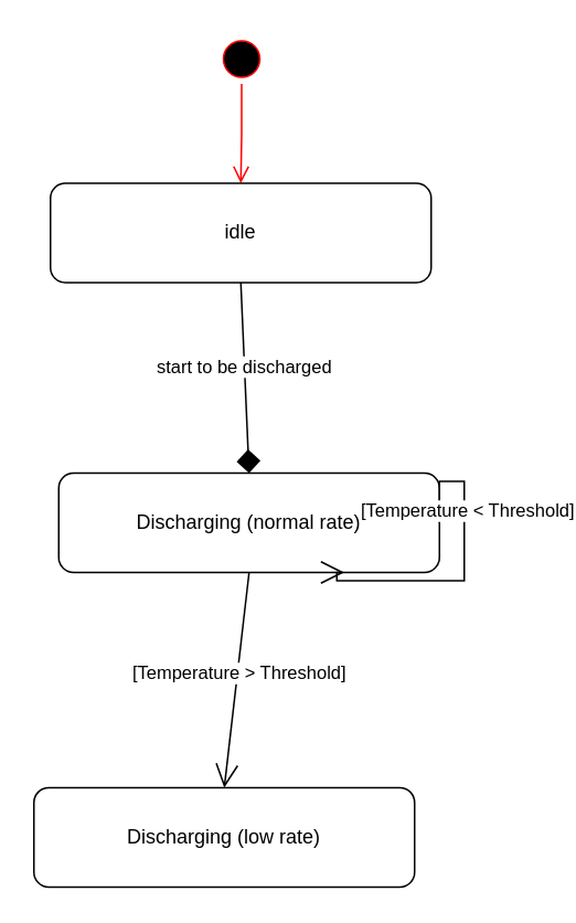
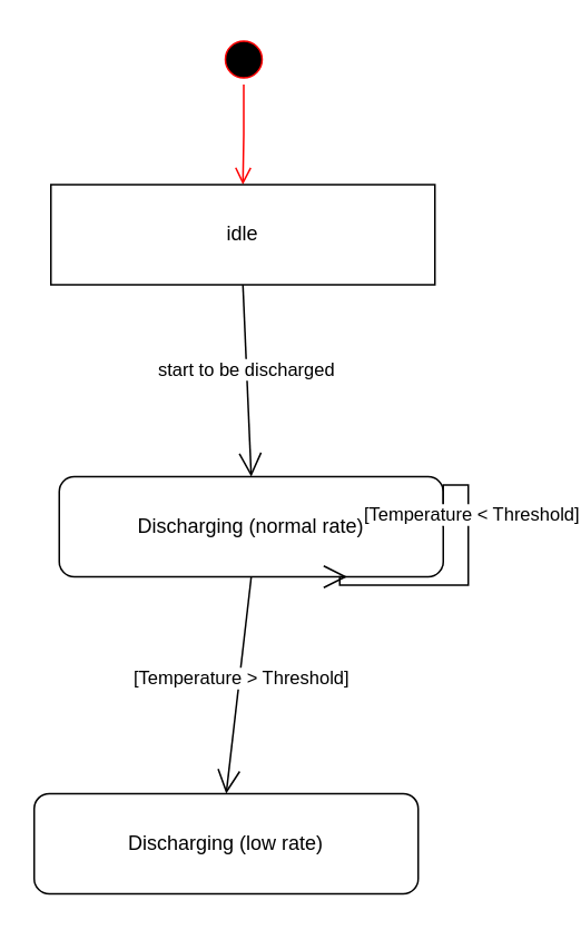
- <mxCell id="4" value="idle" style="rounded=1;whiteSpace=wrap;html=1;" vertex="1" parent="1"><mxGeometry x="30" y="110" width="230" height="60" as="geometry" /></mxCell>
+ <mxCell id="4" value="idle" style="whiteSpace=wrap;html=1;rounded=0;" vertex="1" parent="1"><mxGeometry x="30" y="110" width="230" height="60" as="geometry" /></mxCell>
- <mxCell id="6" value="" style="endArrow=diamond;endFill=1;endSize=12;html=1;rounded=0;entryX=0.5;entryY=0;entryDx=0;entryDy=0;exitX=0.5;exitY=1;exitDx=0;exitDy=0;" edge="1" parent="1" source="4" target="5"><mxGeometry width="160" relative="1" as="geometry"><mxPoint x="20" y="160" as="sourcePoint" /><mxPoint x="180" y="160" as="targetPoint" /></mxGeometry></mxCell>
+ <mxCell id="6" value="" style="endArrow=open;endFill=1;endSize=12;html=1;rounded=0;entryX=0.5;entryY=0;entryDx=0;entryDy=0;exitX=0.5;exitY=1;exitDx=0;exitDy=0;" edge="1" parent="1" source="4" target="5"><mxGeometry width="160" relative="1" as="geometry"><mxPoint x="20" y="160" as="sourcePoint" /><mxPoint x="180" y="160" as="targetPoint" /></mxGeometry></mxCell>
